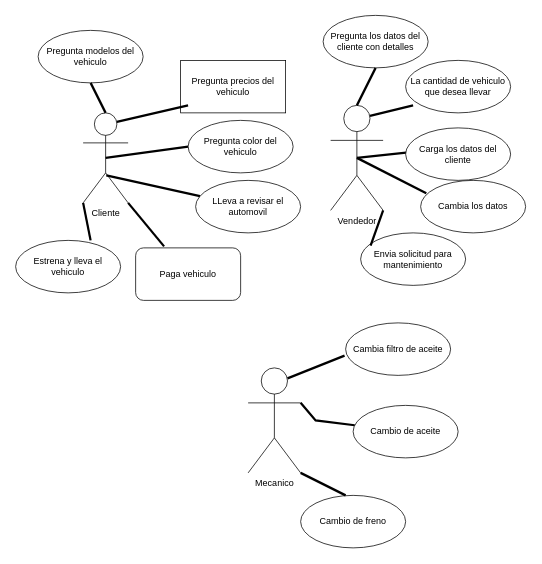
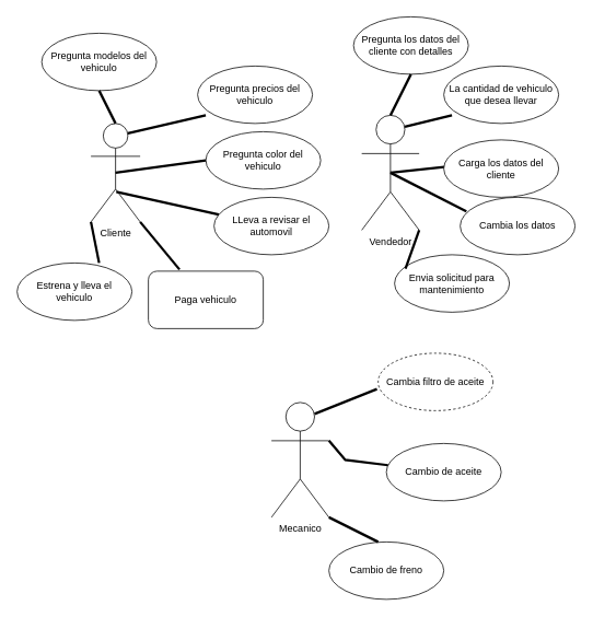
- <mxCell id="4" value="Pregunta precios del vehiculo" style="whiteSpace=wrap;html=1;rounded=0;" vertex="1" parent="1"><mxGeometry x="240" y="80" width="140" height="70" as="geometry" /></mxCell>
+ <mxCell id="4" value="Pregunta precios del vehiculo" style="ellipse;whiteSpace=wrap;html=1;" vertex="1" parent="1"><mxGeometry x="240" y="80" width="140" height="70" as="geometry" /></mxCell>
- <mxCell id="21" value="Cambia filtro de aceite" style="ellipse;whiteSpace=wrap;html=1;" vertex="1" parent="1"><mxGeometry x="460" y="430" width="140" height="70" as="geometry" /></mxCell>
+ <mxCell id="21" value="Cambia filtro de aceite" style="ellipse;whiteSpace=wrap;html=1;dashed=1;" vertex="1" parent="1"><mxGeometry x="460" y="430" width="140" height="70" as="geometry" /></mxCell>
